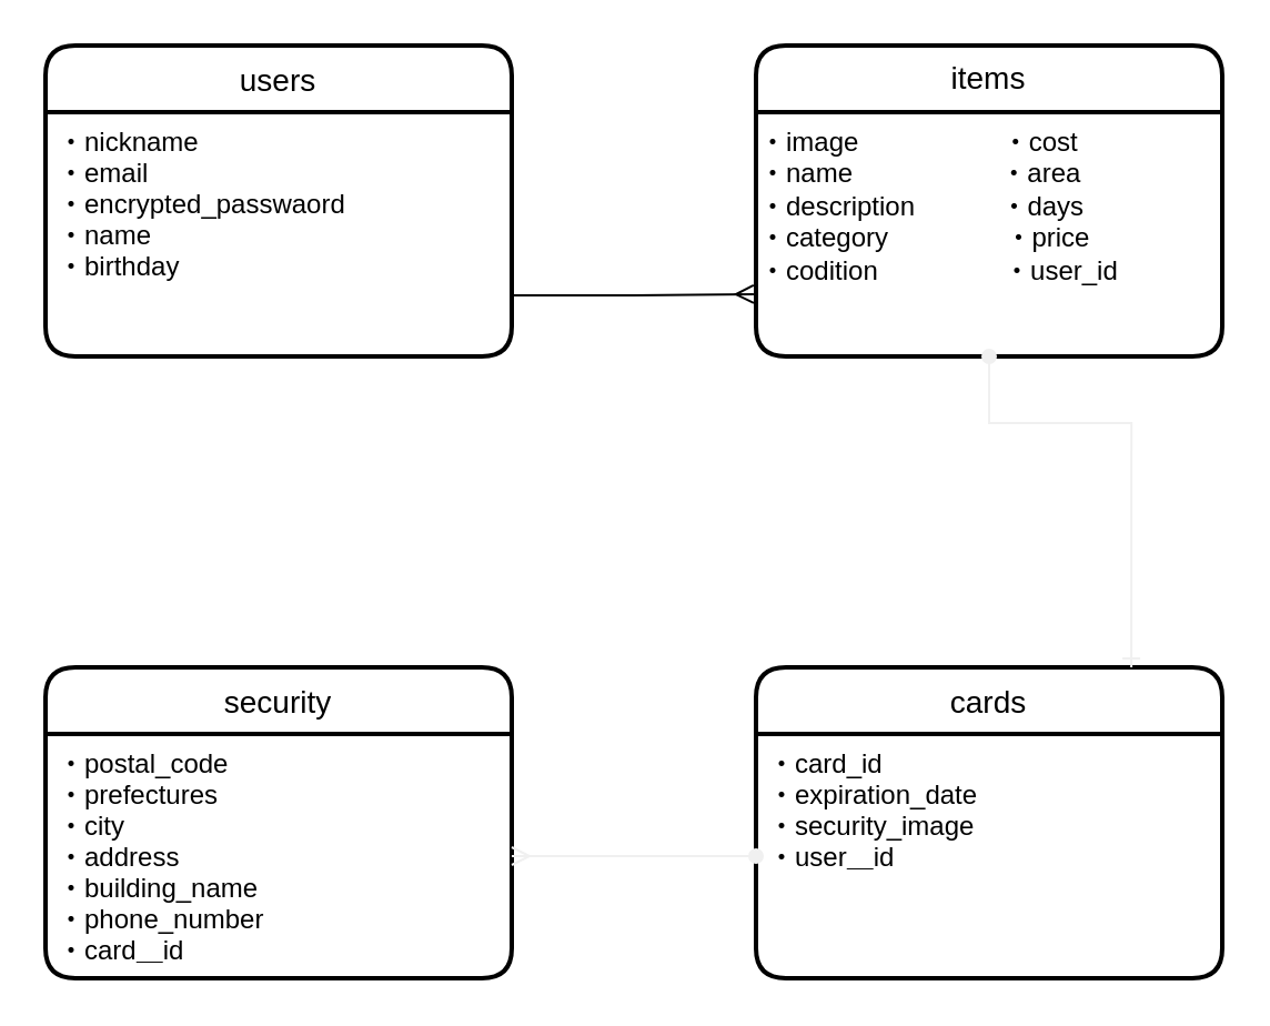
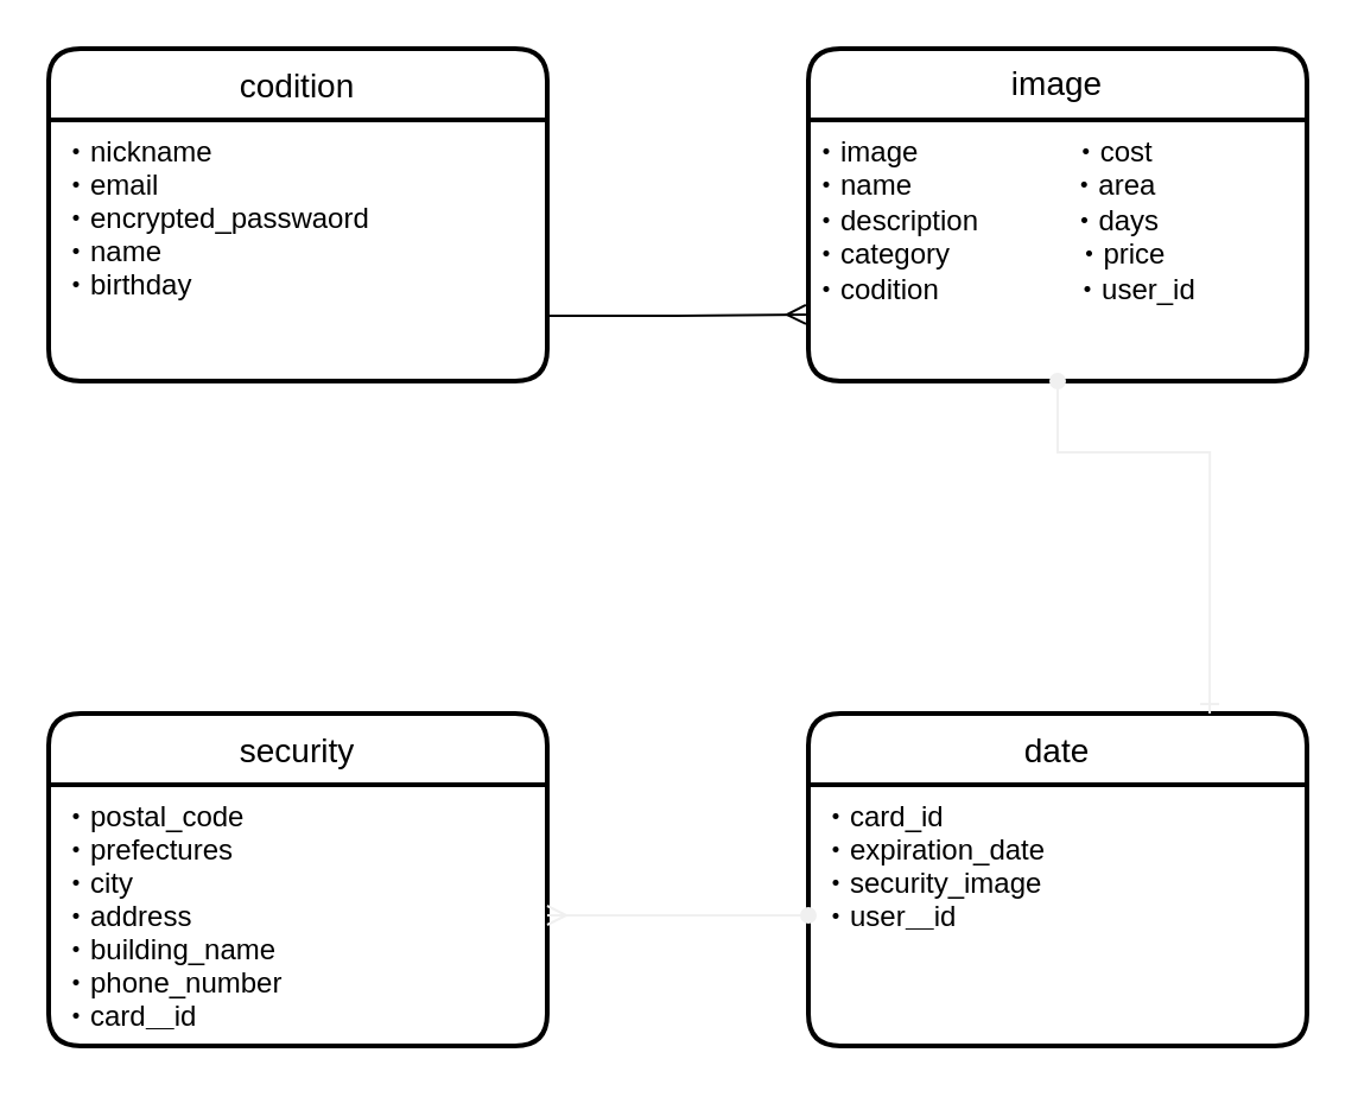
- <mxCell id="5" value="items" style="swimlane;childLayout=stackLayout;horizontal=1;startSize=30;horizontalStack=0;rounded=1;fontSize=14;fontStyle=0;strokeWidth=2;resizeParent=0;resizeLast=1;shadow=0;dashed=0;align=center;verticalAlign=top;" vertex="1" parent="1"><mxGeometry x="340" y="20" width="210" height="140" as="geometry" /></mxCell>
+ <mxCell id="5" value="image" style="swimlane;childLayout=stackLayout;horizontal=1;startSize=30;horizontalStack=0;rounded=1;fontSize=14;fontStyle=0;strokeWidth=2;resizeParent=0;resizeLast=1;shadow=0;dashed=0;align=center;verticalAlign=top;" vertex="1" parent="1"><mxGeometry x="340" y="20" width="210" height="140" as="geometry" /></mxCell>
- <mxCell id="3" value="users" style="swimlane;childLayout=stackLayout;horizontal=1;startSize=30;horizontalStack=0;rounded=1;fontSize=14;fontStyle=0;strokeWidth=2;resizeParent=0;resizeLast=1;shadow=0;dashed=0;align=center;" vertex="1" parent="1"><mxGeometry x="20" y="20" width="210" height="140" as="geometry" /></mxCell>
+ <mxCell id="3" value="codition" style="swimlane;childLayout=stackLayout;horizontal=1;startSize=30;horizontalStack=0;rounded=1;fontSize=14;fontStyle=0;strokeWidth=2;resizeParent=0;resizeLast=1;shadow=0;dashed=0;align=center;" vertex="1" parent="1"><mxGeometry x="20" y="20" width="210" height="140" as="geometry" /></mxCell>
- <mxCell id="7" value="cards" style="swimlane;childLayout=stackLayout;horizontal=1;startSize=30;horizontalStack=0;rounded=1;fontSize=14;fontStyle=0;strokeWidth=2;resizeParent=0;resizeLast=1;shadow=0;dashed=0;align=center;" vertex="1" parent="1"><mxGeometry x="340" y="300" width="210" height="140" as="geometry" /></mxCell>
+ <mxCell id="7" value="date" style="swimlane;childLayout=stackLayout;horizontal=1;startSize=30;horizontalStack=0;rounded=1;fontSize=14;fontStyle=0;strokeWidth=2;resizeParent=0;resizeLast=1;shadow=0;dashed=0;align=center;" vertex="1" parent="1"><mxGeometry x="340" y="300" width="210" height="140" as="geometry" /></mxCell>
